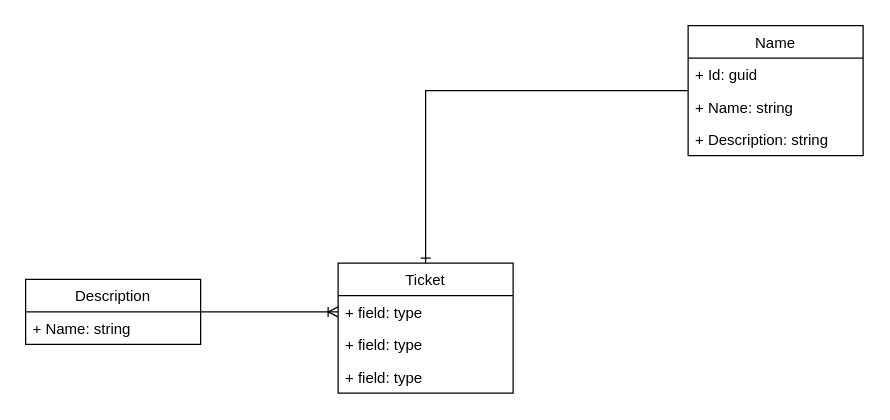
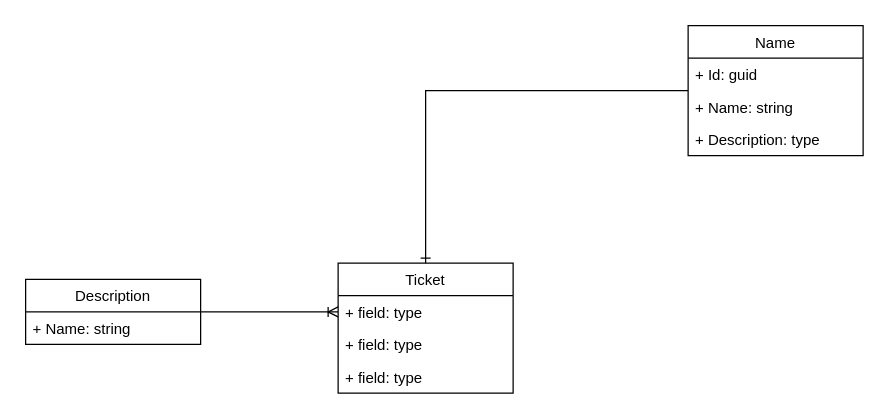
- <mxCell id="5" value="+ Description: string" style="text;strokeColor=none;fillColor=none;align=left;verticalAlign=top;spacingLeft=4;spacingRight=4;overflow=hidden;rotatable=0;points=[[0,0.5],[1,0.5]];portConstraint=eastwest;" vertex="1" parent="2"><mxGeometry y="78" width="140" height="26" as="geometry" /></mxCell>
+ <mxCell id="5" value="+ Description: type" style="text;strokeColor=none;fillColor=none;align=left;verticalAlign=top;spacingLeft=4;spacingRight=4;overflow=hidden;rotatable=0;points=[[0,0.5],[1,0.5]];portConstraint=eastwest;" vertex="1" parent="2"><mxGeometry y="78" width="140" height="26" as="geometry" /></mxCell>
